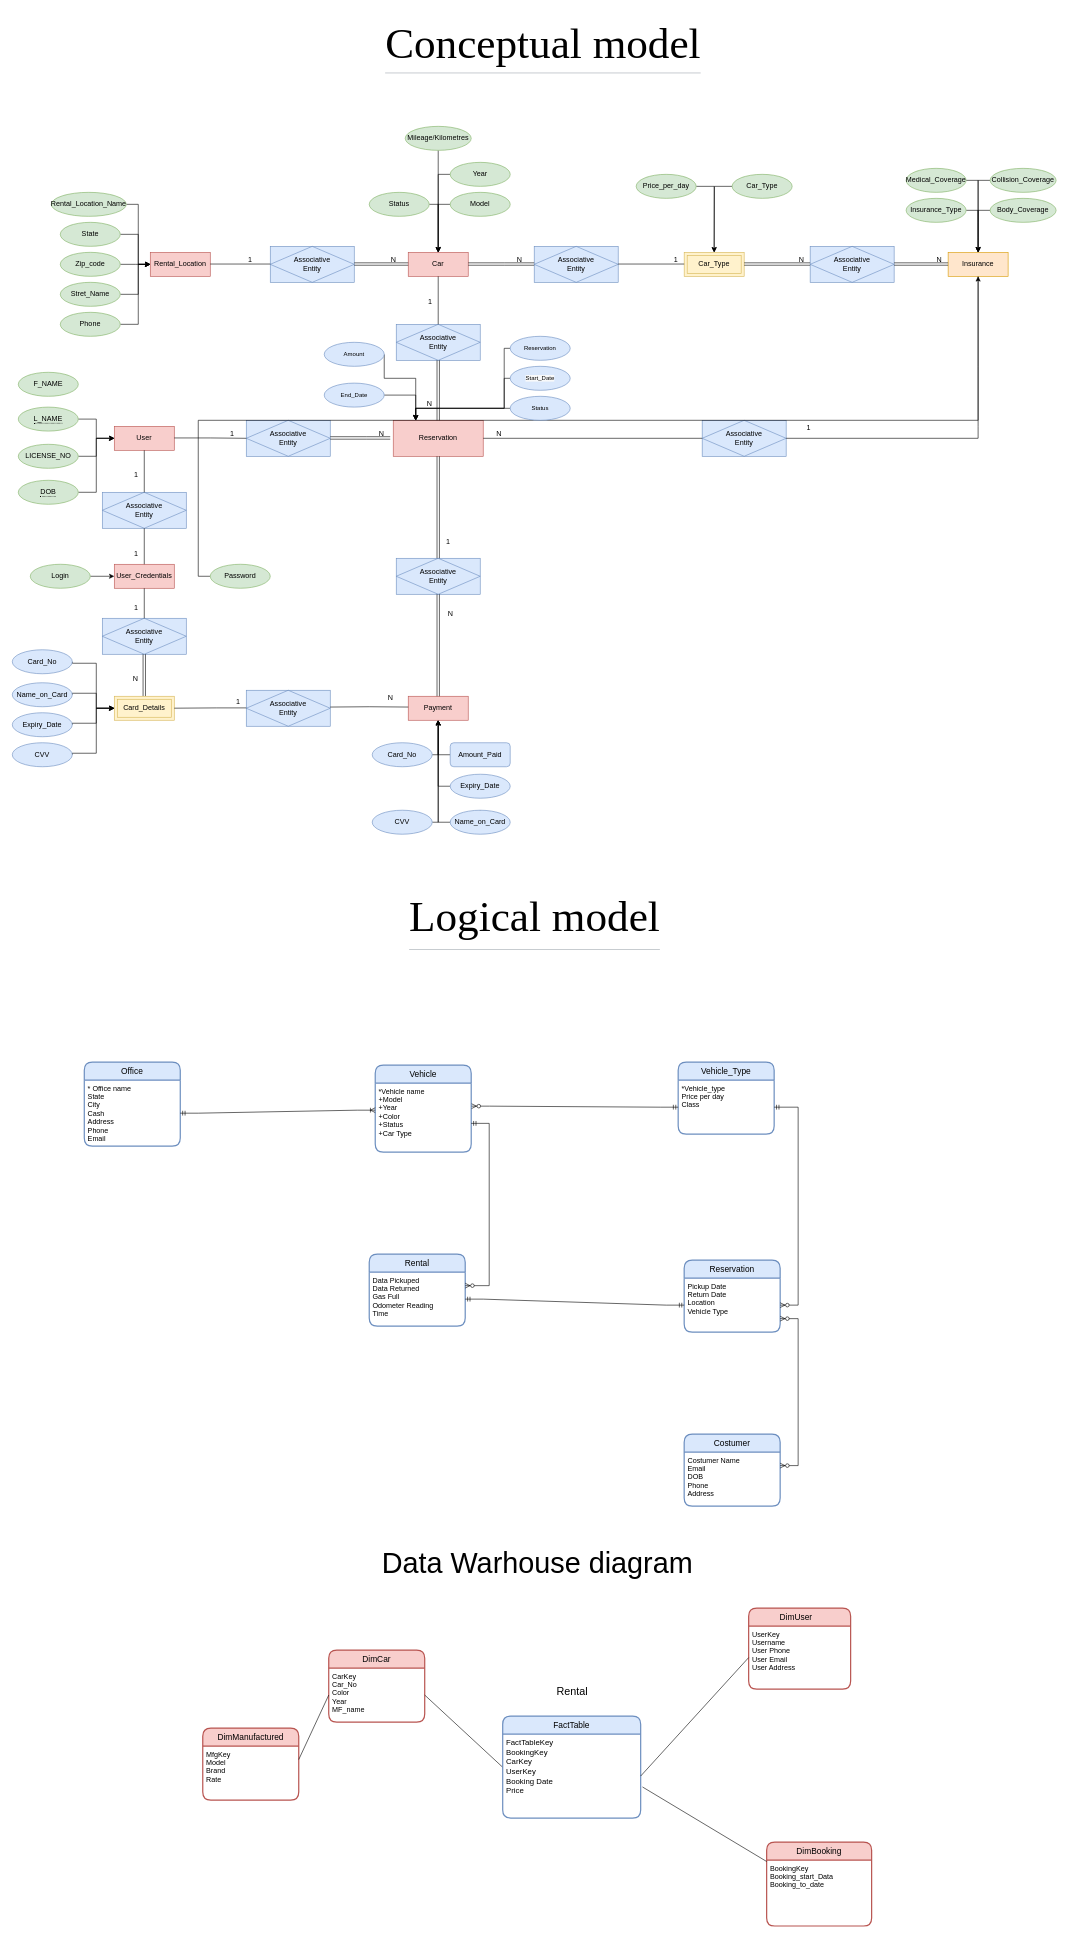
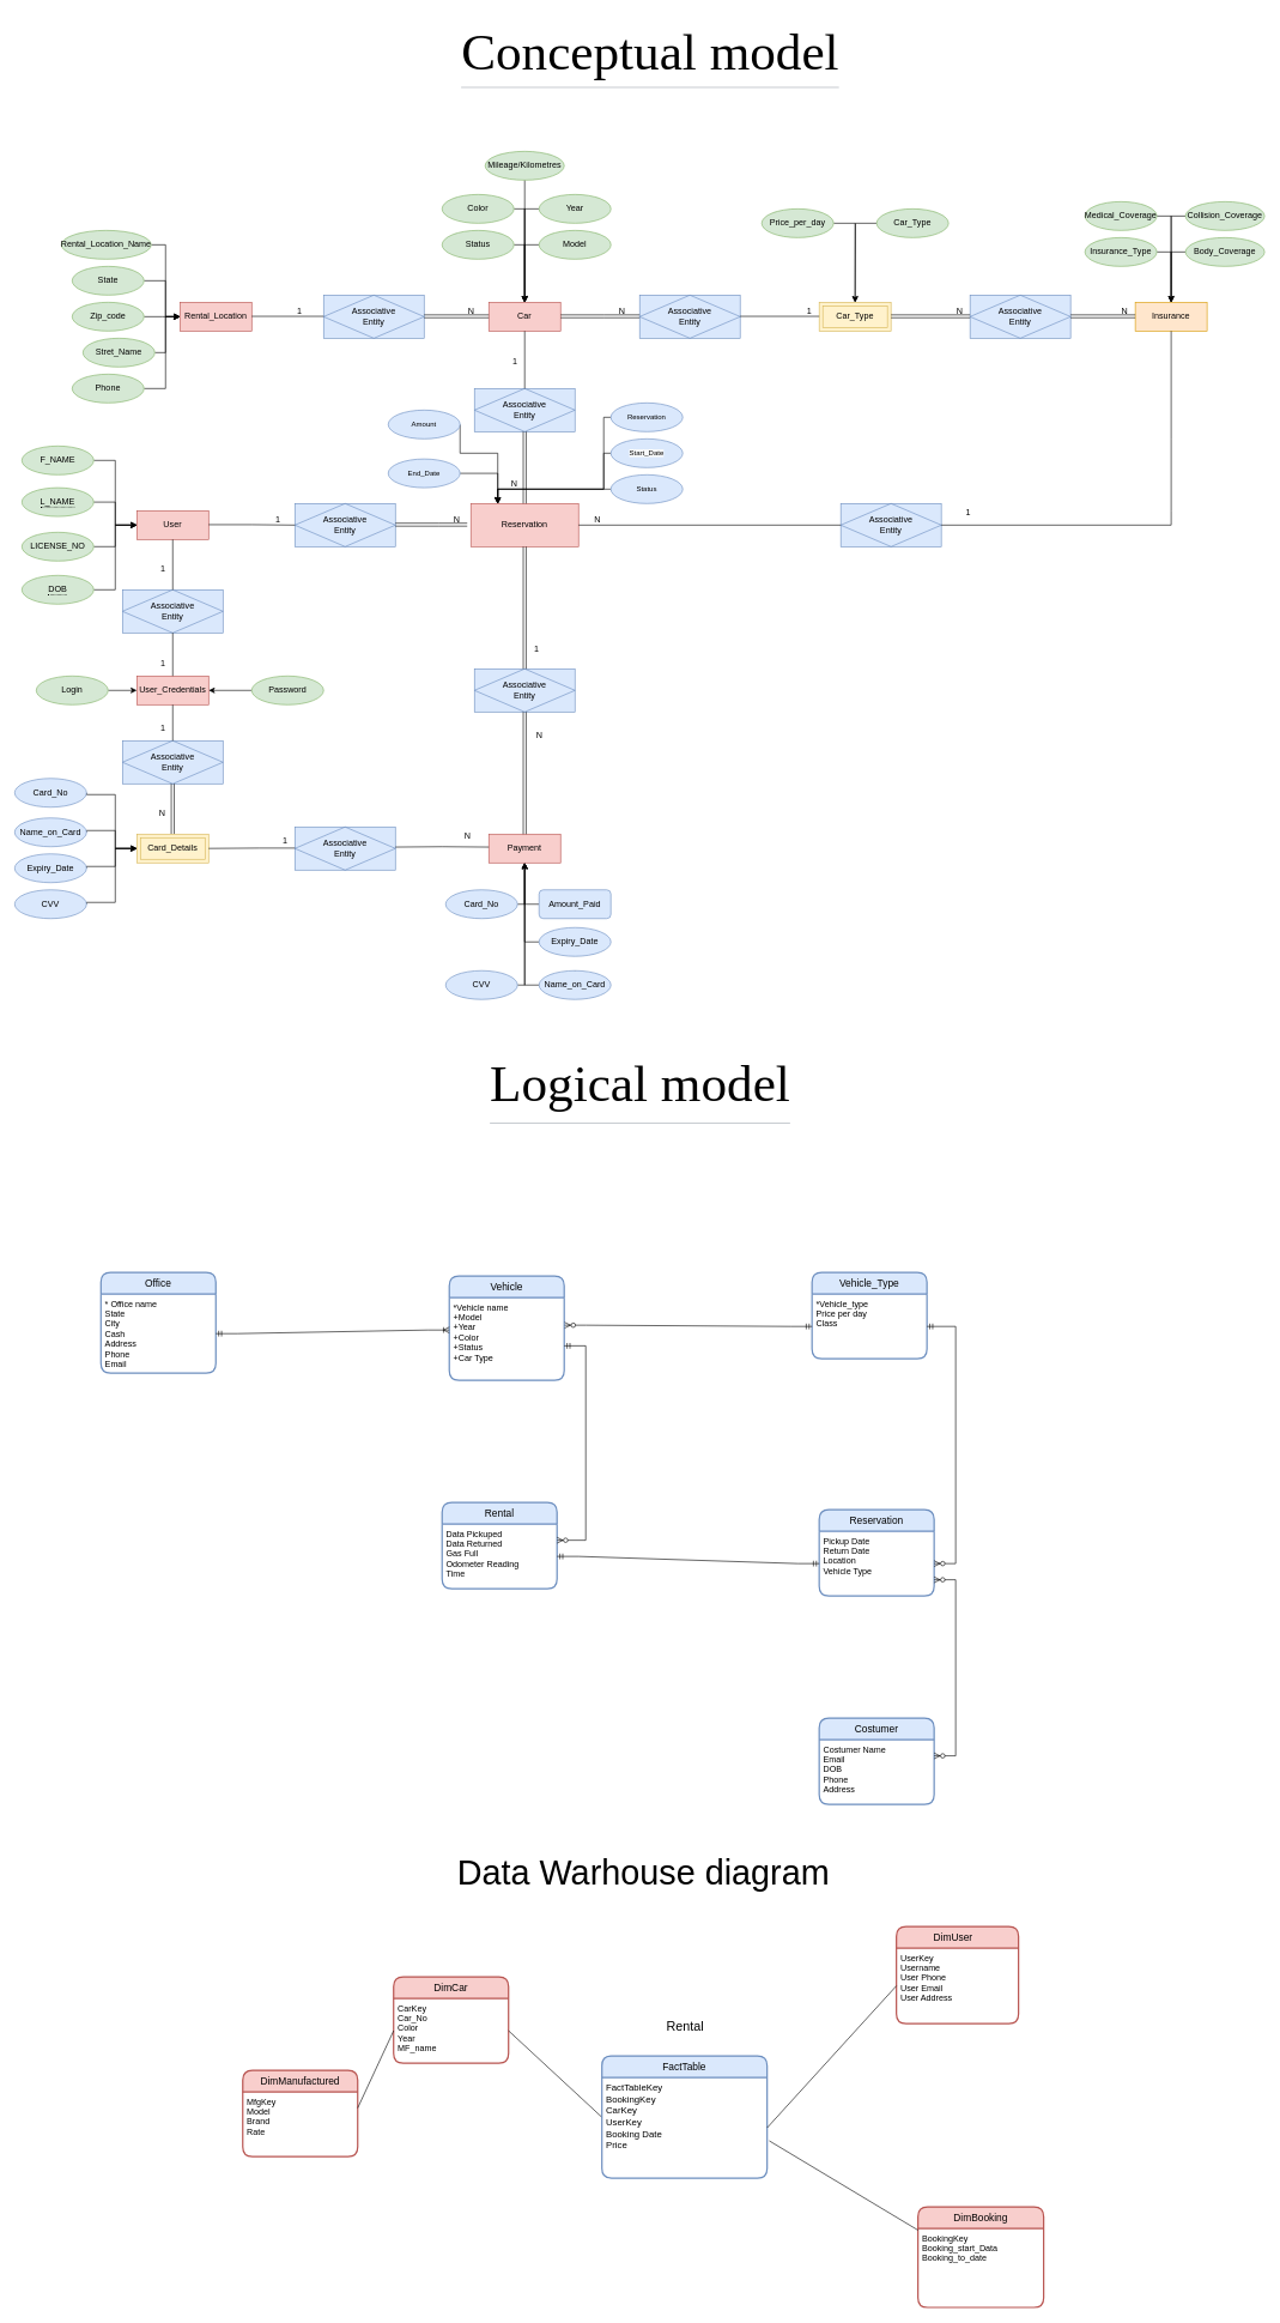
+ <mxCell id="33" value="Color" style="ellipse;whiteSpace=wrap;html=1;align=center;fillColor=#d5e8d4;strokeColor=#82b366;" parent="1" vertex="1"><mxGeometry x="615" y="270" width="100" height="40" as="geometry" /></mxCell>
+ <mxCell id="32" style="edgeStyle=orthogonalEdgeStyle;rounded=0;orthogonalLoop=1;jettySize=auto;html=1;exitX=1;exitY=0.5;exitDx=0;exitDy=0;entryX=0.5;entryY=0;entryDx=0;entryDy=0;" parent="1" source="33" target="3" edge="1"><mxGeometry relative="1" as="geometry"><Array as="points"><mxPoint x="730" y="290" /></Array></mxGeometry></mxCell>
- <mxCell id="22" value="Stret_Name" style="ellipse;whiteSpace=wrap;html=1;align=center;fillColor=#d5e8d4;strokeColor=#82b366;" parent="1" vertex="1"><mxGeometry x="100" y="470" width="100" height="40" as="geometry" /></mxCell>
+ <mxCell id="22" value="Stret_Name" style="ellipse;whiteSpace=wrap;html=1;align=center;fillColor=#d5e8d4;strokeColor=#82b366;" parent="1" vertex="1"><mxGeometry x="115" y="470" width="100" height="40" as="geometry" /></mxCell>
+ <mxCell id="66" style="edgeStyle=orthogonalEdgeStyle;rounded=0;orthogonalLoop=1;jettySize=auto;html=1;exitX=1;exitY=0.5;exitDx=0;exitDy=0;entryX=0;entryY=0.5;entryDx=0;entryDy=0;" parent="1" source="67" target="65" edge="1"><mxGeometry relative="1" as="geometry" /></mxCell>
- <mxCell id="106" style="edgeStyle=orthogonalEdgeStyle;rounded=0;orthogonalLoop=1;jettySize=auto;html=1;exitX=0;exitY=0.5;exitDx=0;exitDy=0;" parent="1" source="107" target="15" edge="1"><mxGeometry relative="1" as="geometry" /></mxCell>
+ <mxCell id="106" style="edgeStyle=orthogonalEdgeStyle;rounded=0;orthogonalLoop=1;jettySize=auto;html=1;exitX=0;exitY=0.5;exitDx=0;exitDy=0;entryX=1;entryY=0.5;entryDx=0;entryDy=0;" parent="1" source="107" target="78" edge="1"><mxGeometry relative="1" as="geometry" /></mxCell>
- <mxCell id="124" value="&lt;h1 id=&quot;firstHeading&quot; class=&quot;firstHeading&quot; style=&quot;color: rgb(0 , 0 , 0) ; margin: 0px 0px 0.25em ; padding: 0px ; overflow: visible ; border-bottom: 1px solid rgb(162 , 169 , 177) ; font-weight: normal ; font-family: &amp;#34;linux libertine&amp;#34; , &amp;#34;georgia&amp;#34; , &amp;#34;times&amp;#34; , serif ; line-height: 1.3 ; font-style: normal ; letter-spacing: normal ; text-indent: 0px ; text-transform: none ; word-spacing: 0px&quot;&gt;&lt;font style=&quot;font-size: 72px&quot;&gt;Logical model&lt;/font&gt;&lt;/h1&gt;" style="text;whiteSpace=wrap;html=1;fontSize=48;" parent="1" vertex="1"><mxGeometry x="680" y="1450" width="550" height="260" as="geometry" /></mxCell>
+ <mxCell id="124" value="&lt;h1 id=&quot;firstHeading&quot; class=&quot;firstHeading&quot; style=&quot;color: rgb(0 , 0 , 0) ; margin: 0px 0px 0.25em ; padding: 0px ; overflow: visible ; border-bottom: 1px solid rgb(162 , 169 , 177) ; font-weight: normal ; font-family: &amp;#34;linux libertine&amp;#34; , &amp;#34;georgia&amp;#34; , &amp;#34;times&amp;#34; , serif ; line-height: 1.3 ; font-style: normal ; letter-spacing: normal ; text-indent: 0px ; text-transform: none ; word-spacing: 0px&quot;&gt;&lt;font style=&quot;font-size: 72px&quot;&gt;Logical model&lt;/font&gt;&lt;/h1&gt;" style="text;whiteSpace=wrap;html=1;fontSize=48;" parent="1" vertex="1"><mxGeometry x="680" y="1430" width="550" height="260" as="geometry" /></mxCell>
